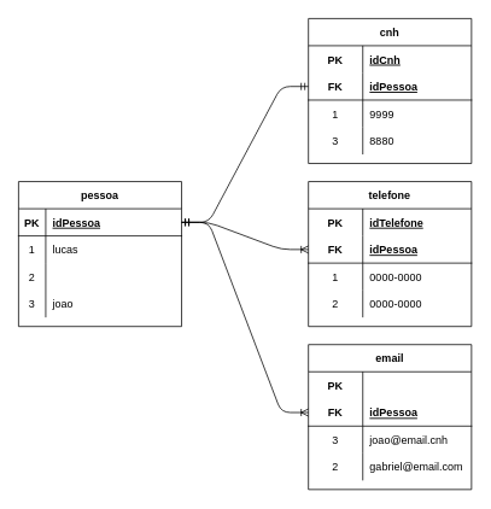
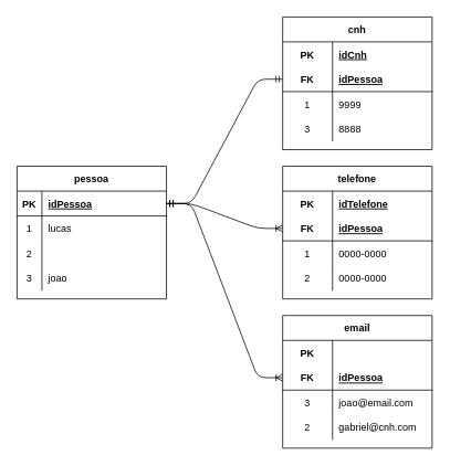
- <mxCell id="26" value="8880" style="shape=partialRectangle;connectable=0;fillColor=none;top=0;left=0;bottom=0;right=0;align=left;spacingLeft=6;overflow=hidden;" vertex="1" parent="24"><mxGeometry x="60" width="120" height="30" as="geometry" /></mxCell>
+ <mxCell id="26" value="8888" style="shape=partialRectangle;connectable=0;fillColor=none;top=0;left=0;bottom=0;right=0;align=left;spacingLeft=6;overflow=hidden;" vertex="1" parent="24"><mxGeometry x="60" width="120" height="30" as="geometry" /></mxCell>
- <mxCell id="48" value="joao@email.cnh" style="shape=partialRectangle;connectable=0;fillColor=none;top=0;left=0;bottom=0;right=0;align=left;spacingLeft=6;overflow=hidden;" vertex="1" parent="46"><mxGeometry x="60" width="120" height="30" as="geometry" /></mxCell>
+ <mxCell id="48" value="joao@email.com" style="shape=partialRectangle;connectable=0;fillColor=none;top=0;left=0;bottom=0;right=0;align=left;spacingLeft=6;overflow=hidden;" vertex="1" parent="46"><mxGeometry x="60" width="120" height="30" as="geometry" /></mxCell>
- <mxCell id="51" value="gabriel@email.com" style="shape=partialRectangle;connectable=0;fillColor=none;top=0;left=0;bottom=0;right=0;align=left;spacingLeft=6;overflow=hidden;" vertex="1" parent="49"><mxGeometry x="60" width="120" height="30" as="geometry" /></mxCell>
+ <mxCell id="51" value="gabriel@cnh.com" style="shape=partialRectangle;connectable=0;fillColor=none;top=0;left=0;bottom=0;right=0;align=left;spacingLeft=6;overflow=hidden;" vertex="1" parent="49"><mxGeometry x="60" width="120" height="30" as="geometry" /></mxCell>
